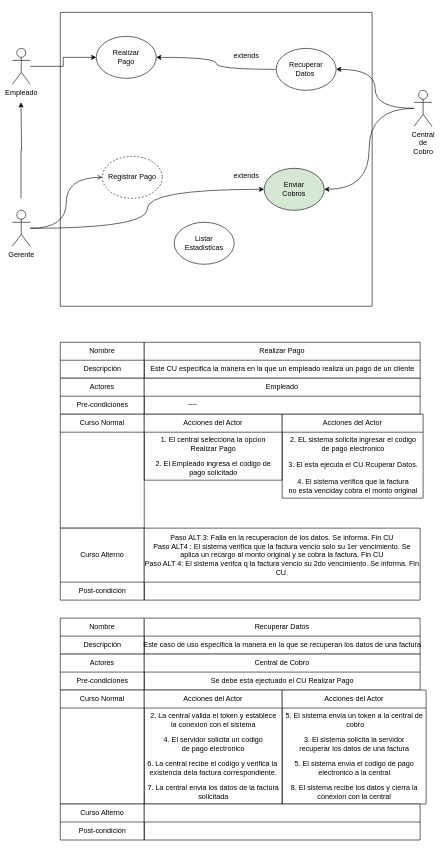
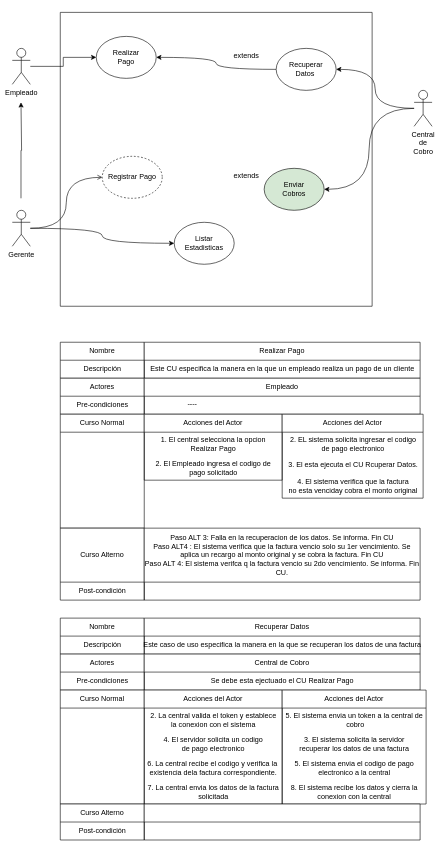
- <mxCell id="12" style="edgeStyle=orthogonalEdgeStyle;rounded=0;orthogonalLoop=1;jettySize=auto;html=1;curved=1;" edge="1" parent="1" source="14" target="7"><mxGeometry relative="1" as="geometry" /></mxCell>
+ <mxCell id="12" style="edgeStyle=orthogonalEdgeStyle;rounded=0;orthogonalLoop=1;jettySize=auto;html=1;curved=1;" edge="1" parent="1" source="14" target="8"><mxGeometry relative="1" as="geometry" /></mxCell>
